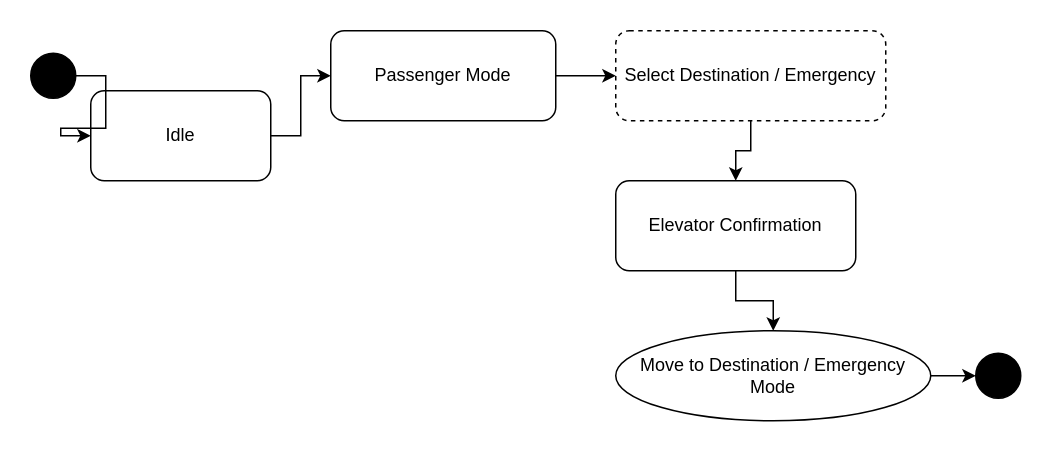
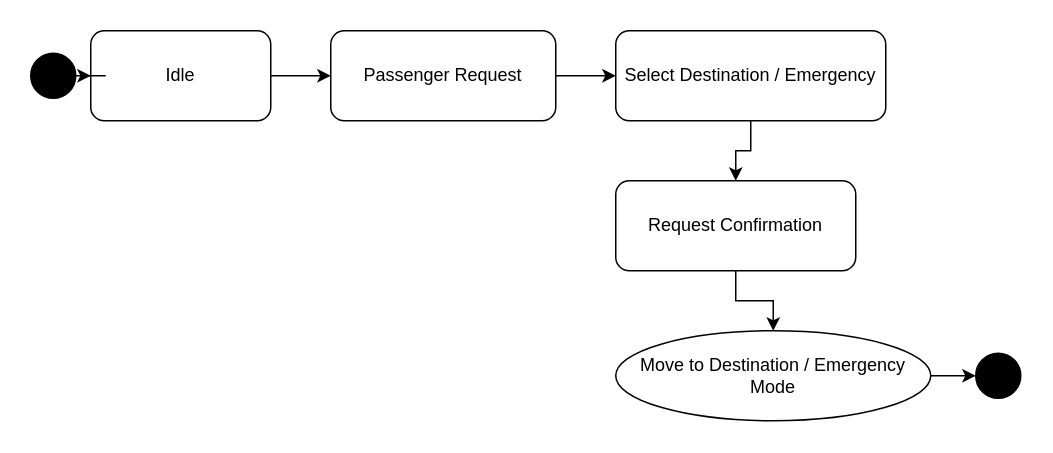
- <mxCell id="5" value="Passenger Mode" style="rounded=1;whiteSpace=wrap;html=1;" vertex="1" parent="1"><mxGeometry x="220" y="20" width="150" height="60" as="geometry" /></mxCell>
+ <mxCell id="5" value="Passenger Request" style="rounded=1;whiteSpace=wrap;html=1;" vertex="1" parent="1"><mxGeometry x="220" y="20" width="150" height="60" as="geometry" /></mxCell>
- <mxCell id="7" value="Select Destination / Emergency" style="rounded=1;whiteSpace=wrap;html=1;dashed=1;" vertex="1" parent="1"><mxGeometry x="410" y="20" width="180" height="60" as="geometry" /></mxCell>
+ <mxCell id="7" value="Select Destination / Emergency" style="rounded=1;whiteSpace=wrap;html=1;" vertex="1" parent="1"><mxGeometry x="410" y="20" width="180" height="60" as="geometry" /></mxCell>
- <mxCell id="3" value="Idle" style="rounded=1;whiteSpace=wrap;html=1;" vertex="1" parent="1"><mxGeometry x="60" y="60" width="120" height="60" as="geometry" /></mxCell>
+ <mxCell id="3" value="Idle" style="rounded=1;whiteSpace=wrap;html=1;" vertex="1" parent="1"><mxGeometry x="60" y="20" width="120" height="60" as="geometry" /></mxCell>
- <mxCell id="9" value="Elevator Confirmation" style="rounded=1;whiteSpace=wrap;html=1;" vertex="1" parent="1"><mxGeometry x="410" y="120" width="160" height="60" as="geometry" /></mxCell>
+ <mxCell id="9" value="Request Confirmation" style="rounded=1;whiteSpace=wrap;html=1;" vertex="1" parent="1"><mxGeometry x="410" y="120" width="160" height="60" as="geometry" /></mxCell>
